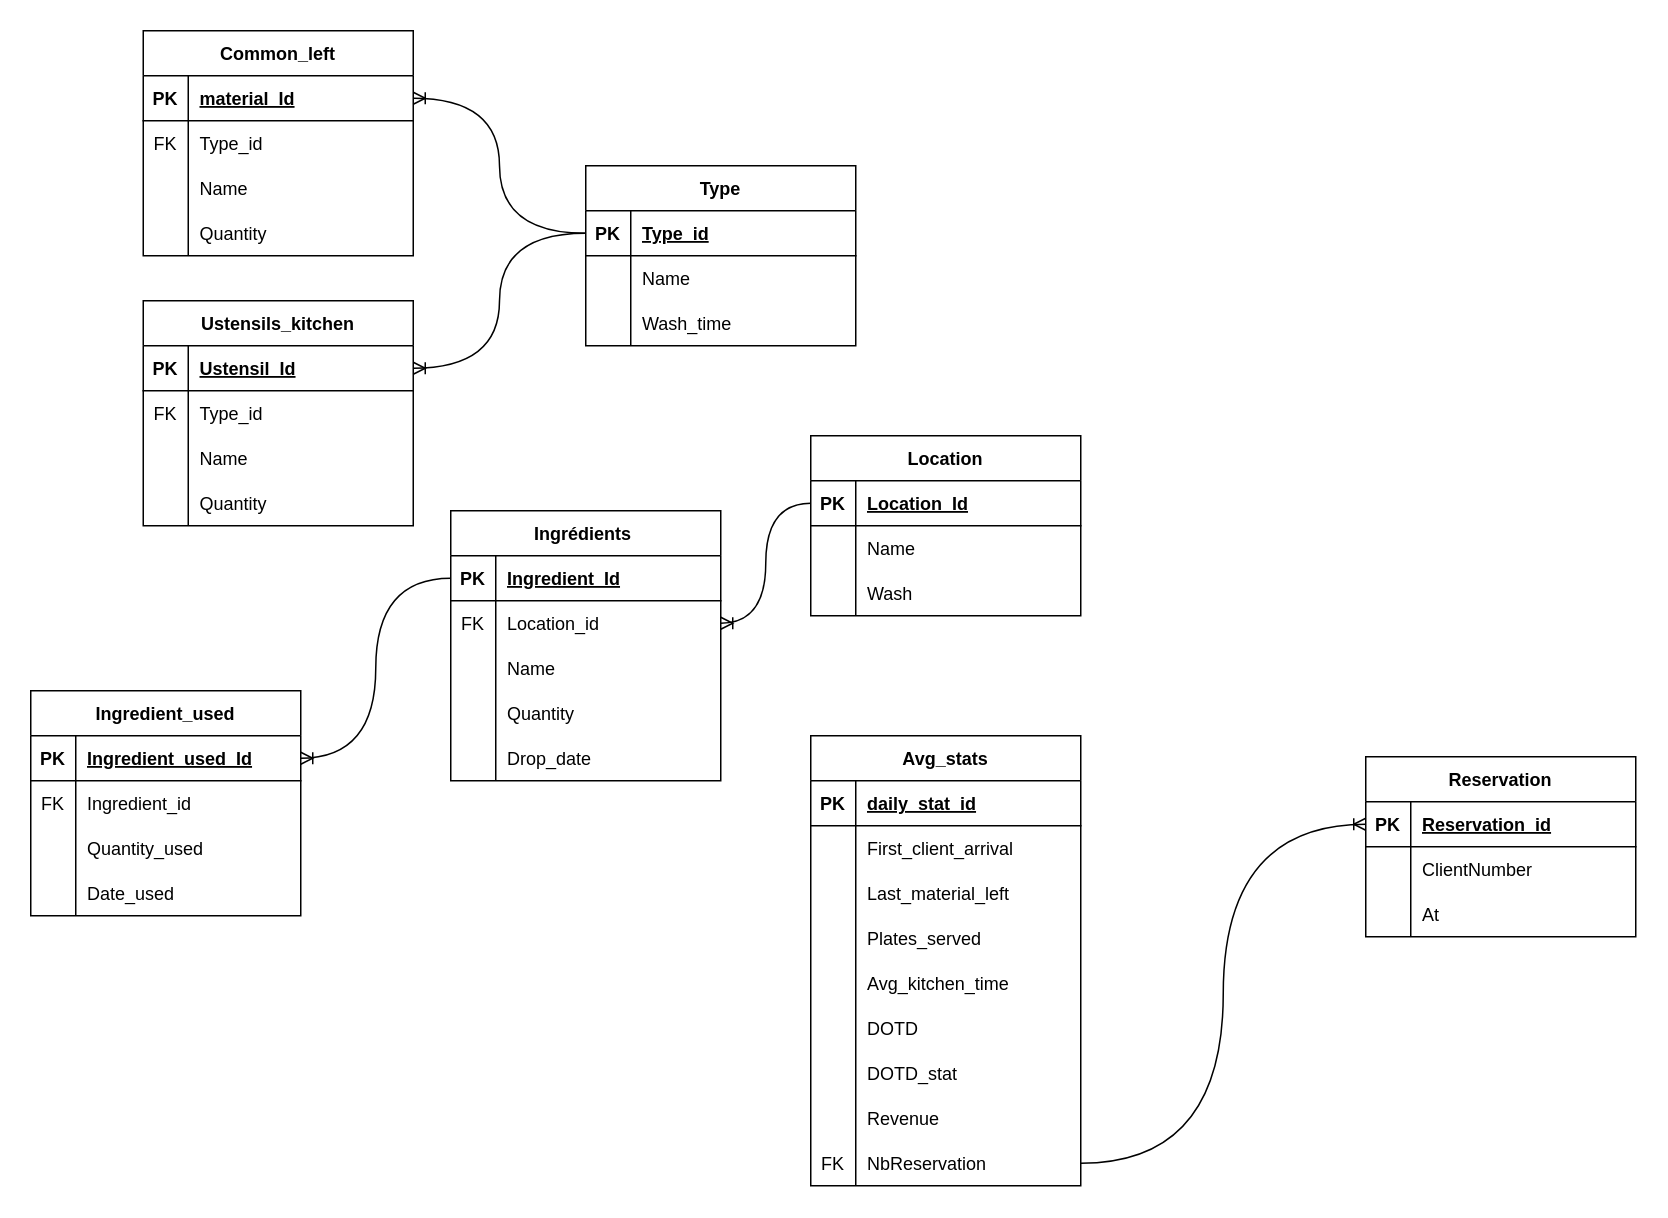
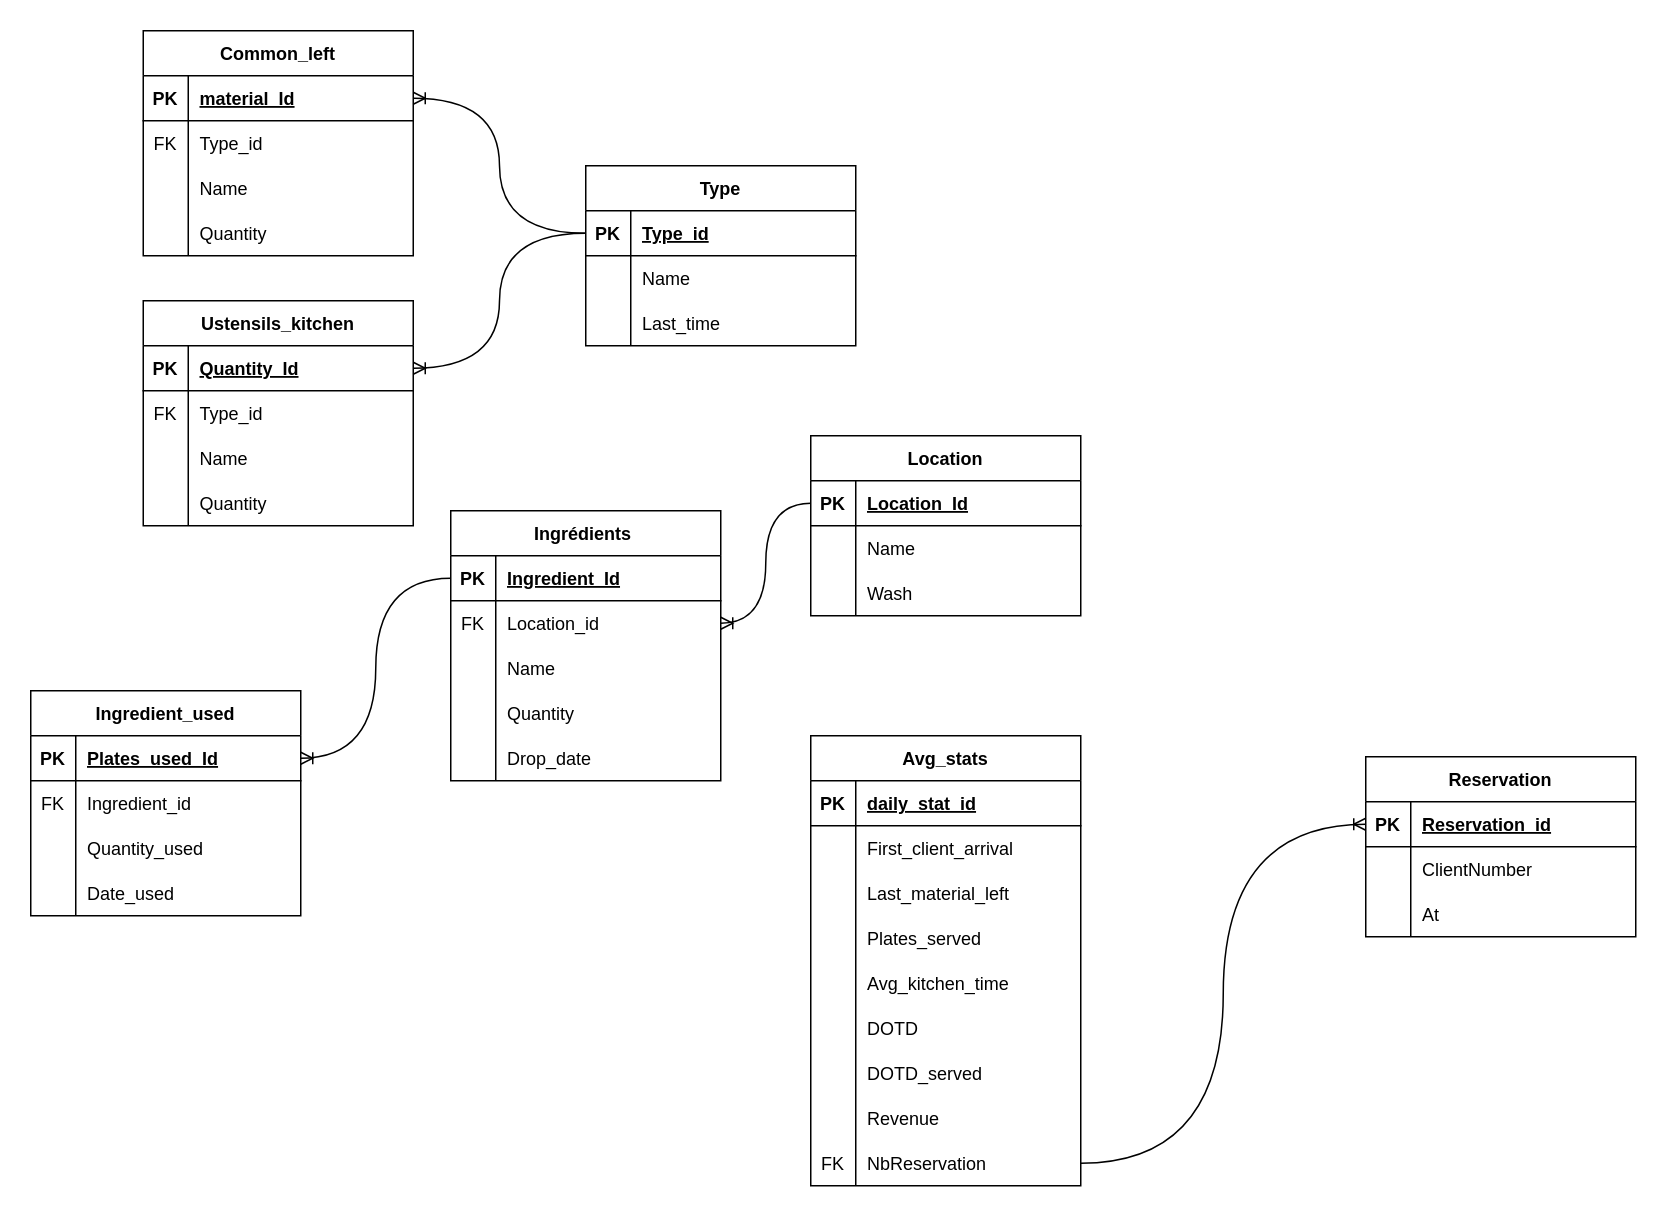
- <mxCell id="37" value="Wash_time" style="shape=partialRectangle;connectable=0;fillColor=none;top=0;left=0;bottom=0;right=0;align=left;spacingLeft=6;overflow=hidden;" parent="35" vertex="1"><mxGeometry x="30" width="150" height="30" as="geometry"><mxRectangle width="150" height="30" as="alternateBounds" /></mxGeometry></mxCell>
+ <mxCell id="37" value="Last_time" style="shape=partialRectangle;connectable=0;fillColor=none;top=0;left=0;bottom=0;right=0;align=left;spacingLeft=6;overflow=hidden;" parent="35" vertex="1"><mxGeometry x="30" width="150" height="30" as="geometry"><mxRectangle width="150" height="30" as="alternateBounds" /></mxGeometry></mxCell>
- <mxCell id="5" value="Ustensil_Id" style="shape=partialRectangle;connectable=0;fillColor=none;top=0;left=0;bottom=0;right=0;align=left;spacingLeft=6;fontStyle=5;overflow=hidden;" parent="3" vertex="1"><mxGeometry x="30" width="150" height="30" as="geometry"><mxRectangle width="150" height="30" as="alternateBounds" /></mxGeometry></mxCell>
+ <mxCell id="5" value="Quantity_Id" style="shape=partialRectangle;connectable=0;fillColor=none;top=0;left=0;bottom=0;right=0;align=left;spacingLeft=6;fontStyle=5;overflow=hidden;" parent="3" vertex="1"><mxGeometry x="30" width="150" height="30" as="geometry"><mxRectangle width="150" height="30" as="alternateBounds" /></mxGeometry></mxCell>
- <mxCell id="67" value="Ingredient_used_Id" style="shape=partialRectangle;connectable=0;fillColor=none;top=0;left=0;bottom=0;right=0;align=left;spacingLeft=6;fontStyle=5;overflow=hidden;" parent="65" vertex="1"><mxGeometry x="30" width="150" height="30" as="geometry"><mxRectangle width="150" height="30" as="alternateBounds" /></mxGeometry></mxCell>
+ <mxCell id="67" value="Plates_used_Id" style="shape=partialRectangle;connectable=0;fillColor=none;top=0;left=0;bottom=0;right=0;align=left;spacingLeft=6;fontStyle=5;overflow=hidden;" parent="65" vertex="1"><mxGeometry x="30" width="150" height="30" as="geometry"><mxRectangle width="150" height="30" as="alternateBounds" /></mxGeometry></mxCell>
- <mxCell id="98" value="DOTD_stat" style="shape=partialRectangle;connectable=0;fillColor=none;top=0;left=0;bottom=0;right=0;align=left;spacingLeft=6;overflow=hidden;" parent="96" vertex="1"><mxGeometry x="30" width="150" height="30" as="geometry"><mxRectangle width="150" height="30" as="alternateBounds" /></mxGeometry></mxCell>
+ <mxCell id="98" value="DOTD_served" style="shape=partialRectangle;connectable=0;fillColor=none;top=0;left=0;bottom=0;right=0;align=left;spacingLeft=6;overflow=hidden;" parent="96" vertex="1"><mxGeometry x="30" width="150" height="30" as="geometry"><mxRectangle width="150" height="30" as="alternateBounds" /></mxGeometry></mxCell>
